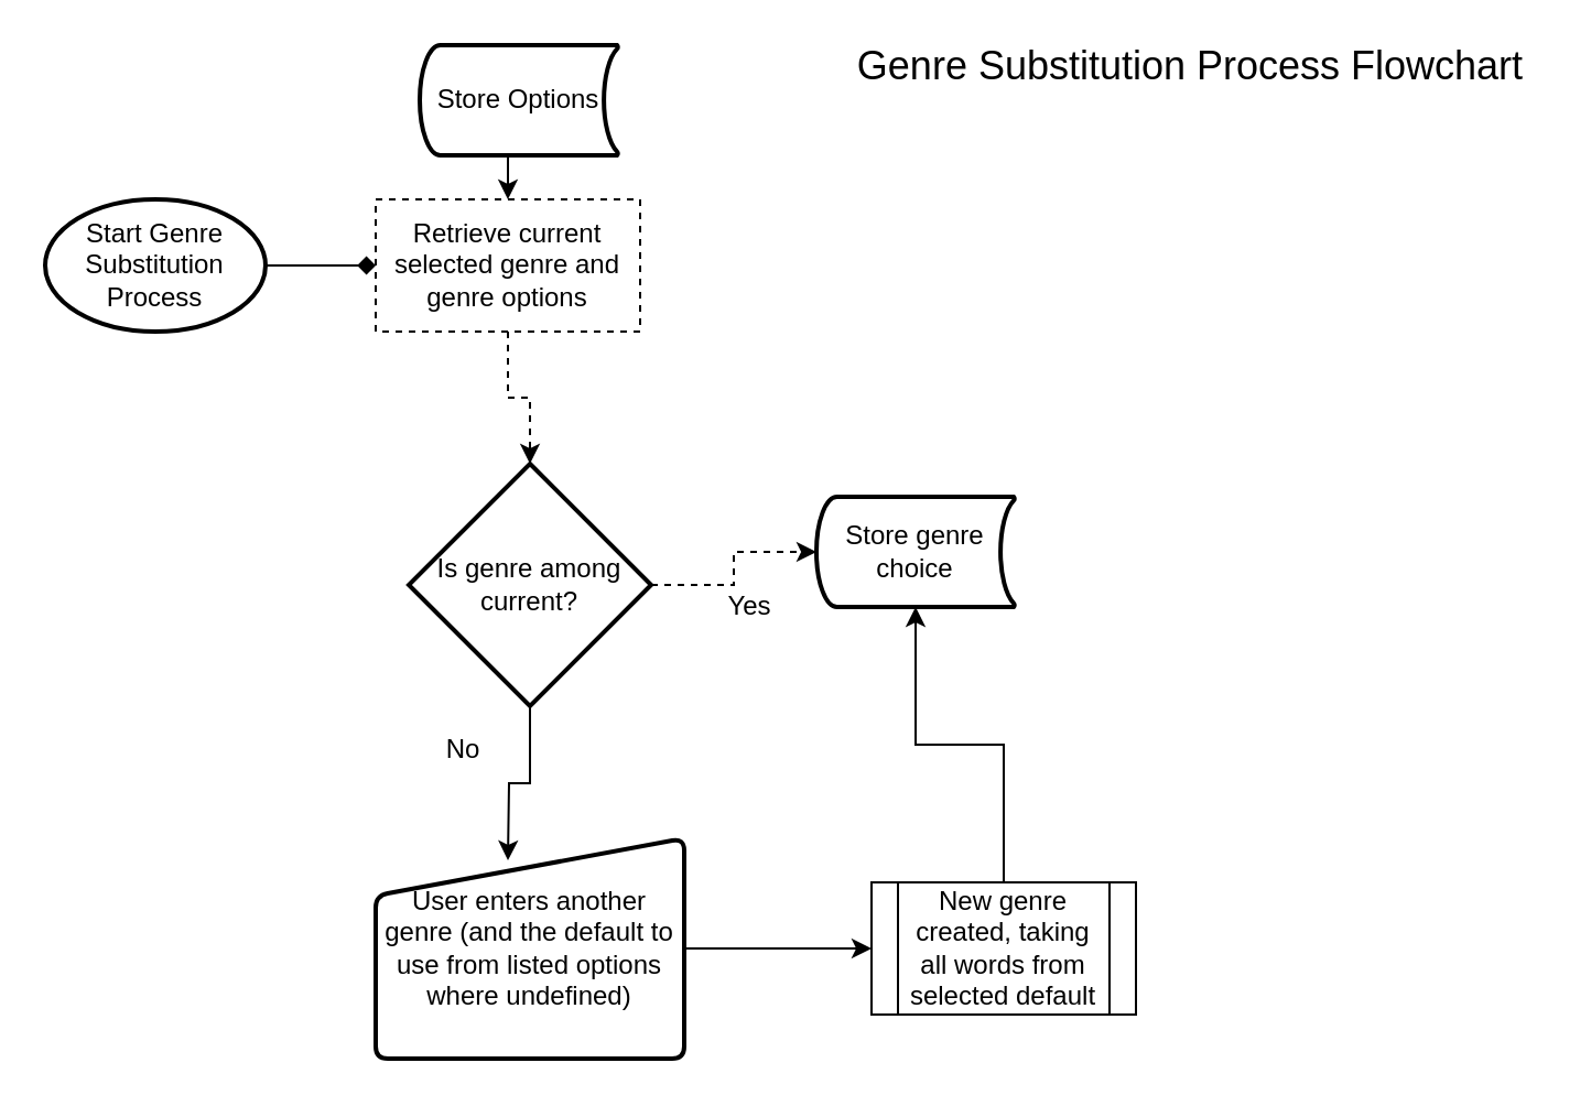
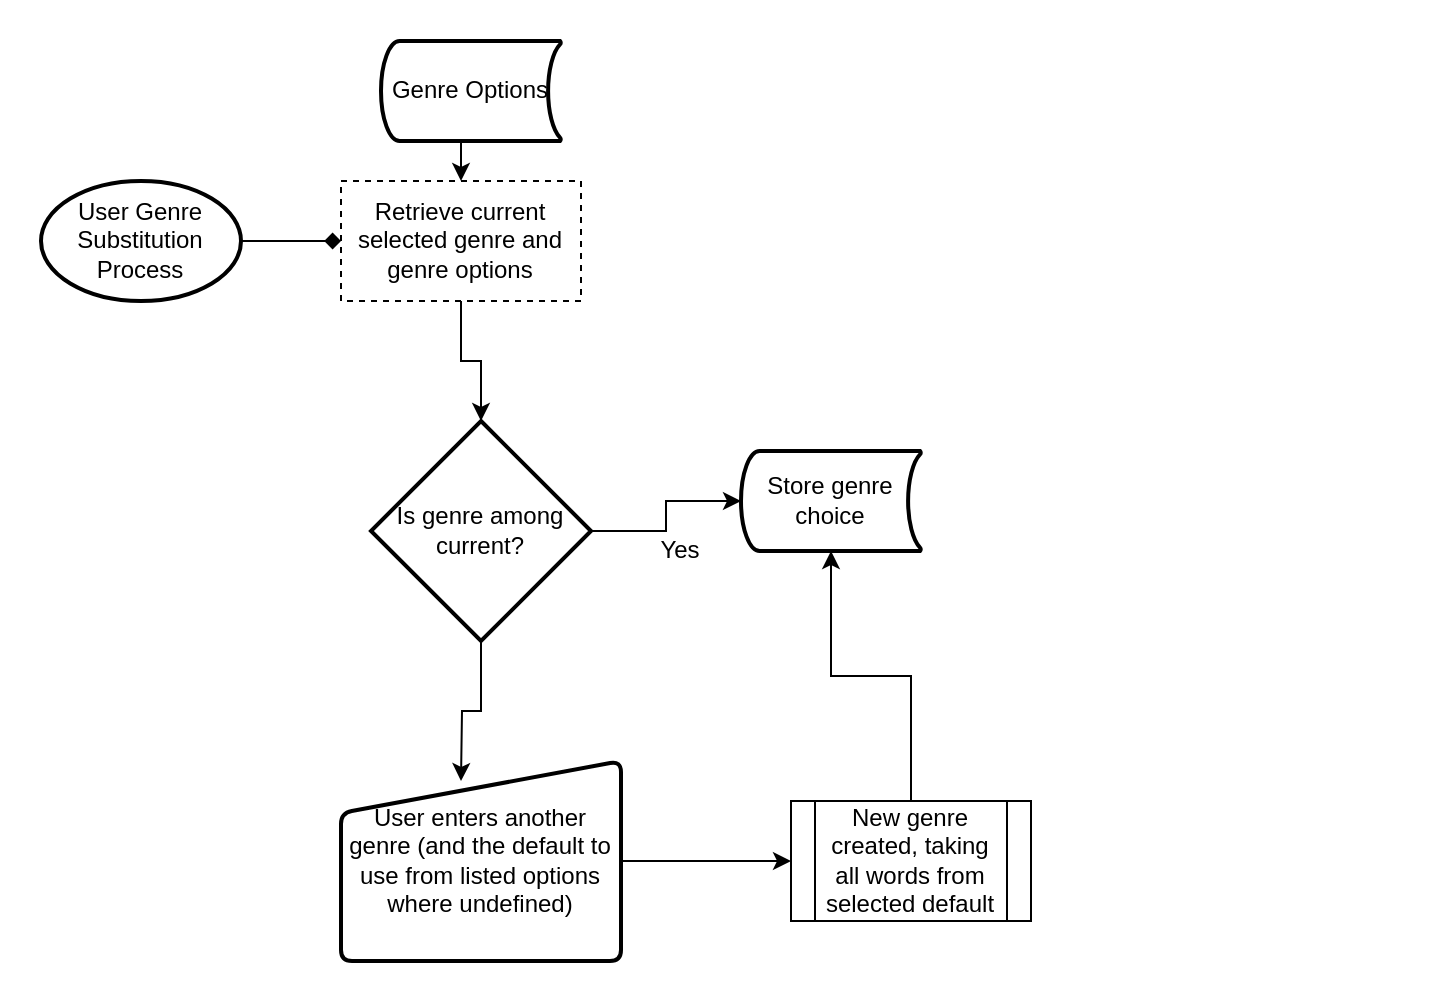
- <mxCell id="7" value="&lt;font style=&quot;font-size: 18px&quot;&gt;Genre Substitution Process Flowchart&lt;/font&gt;" style="text;html=1;strokeColor=none;fillColor=none;align=center;verticalAlign=middle;whiteSpace=wrap;rounded=0;" vertex="1" parent="1"><mxGeometry x="380" y="20" width="320" height="20" as="geometry" /></mxCell>
- <mxCell id="10" value="Store Options" style="strokeWidth=2;html=1;shape=mxgraph.flowchart.stored_data;whiteSpace=wrap;" vertex="1" parent="1"><mxGeometry x="190" y="20" width="90" height="50" as="geometry" /></mxCell>
+ <mxCell id="10" value="Genre Options" style="strokeWidth=2;html=1;shape=mxgraph.flowchart.stored_data;whiteSpace=wrap;" vertex="1" parent="1"><mxGeometry x="190" y="20" width="90" height="50" as="geometry" /></mxCell>
- <mxCell id="3" value="Start Genre Substitution Process" style="strokeWidth=2;html=1;shape=mxgraph.flowchart.start_1;whiteSpace=wrap;" parent="1" vertex="1"><mxGeometry x="20" y="90" width="100" height="60" as="geometry" /></mxCell>
+ <mxCell id="3" value="User Genre Substitution Process" style="strokeWidth=2;html=1;shape=mxgraph.flowchart.start_1;whiteSpace=wrap;" parent="1" vertex="1"><mxGeometry x="20" y="90" width="100" height="60" as="geometry" /></mxCell>
- <mxCell id="4" style="edgeStyle=orthogonalEdgeStyle;rounded=0;orthogonalLoop=1;jettySize=auto;html=1;dashed=1;" edge="1" parent="1" source="5" target="13"><mxGeometry relative="1" as="geometry" /></mxCell>
+ <mxCell id="4" style="edgeStyle=orthogonalEdgeStyle;rounded=0;orthogonalLoop=1;jettySize=auto;html=1;" edge="1" parent="1" source="5" target="13"><mxGeometry relative="1" as="geometry" /></mxCell>
- <mxCell id="12" style="edgeStyle=orthogonalEdgeStyle;rounded=0;orthogonalLoop=1;jettySize=auto;html=1;entryX=0;entryY=0.5;entryDx=0;entryDy=0;entryPerimeter=0;dashed=1;" edge="1" parent="1" source="13" target="14"><mxGeometry relative="1" as="geometry" /></mxCell>
+ <mxCell id="12" style="edgeStyle=orthogonalEdgeStyle;rounded=0;orthogonalLoop=1;jettySize=auto;html=1;entryX=0;entryY=0.5;entryDx=0;entryDy=0;entryPerimeter=0;" edge="1" parent="1" source="13" target="14"><mxGeometry relative="1" as="geometry" /></mxCell>
- <mxCell id="16" value="No" style="text;html=1;strokeColor=none;fillColor=none;align=center;verticalAlign=middle;whiteSpace=wrap;rounded=0;" vertex="1" parent="1"><mxGeometry x="190" y="330" width="40" height="20" as="geometry" /></mxCell>
